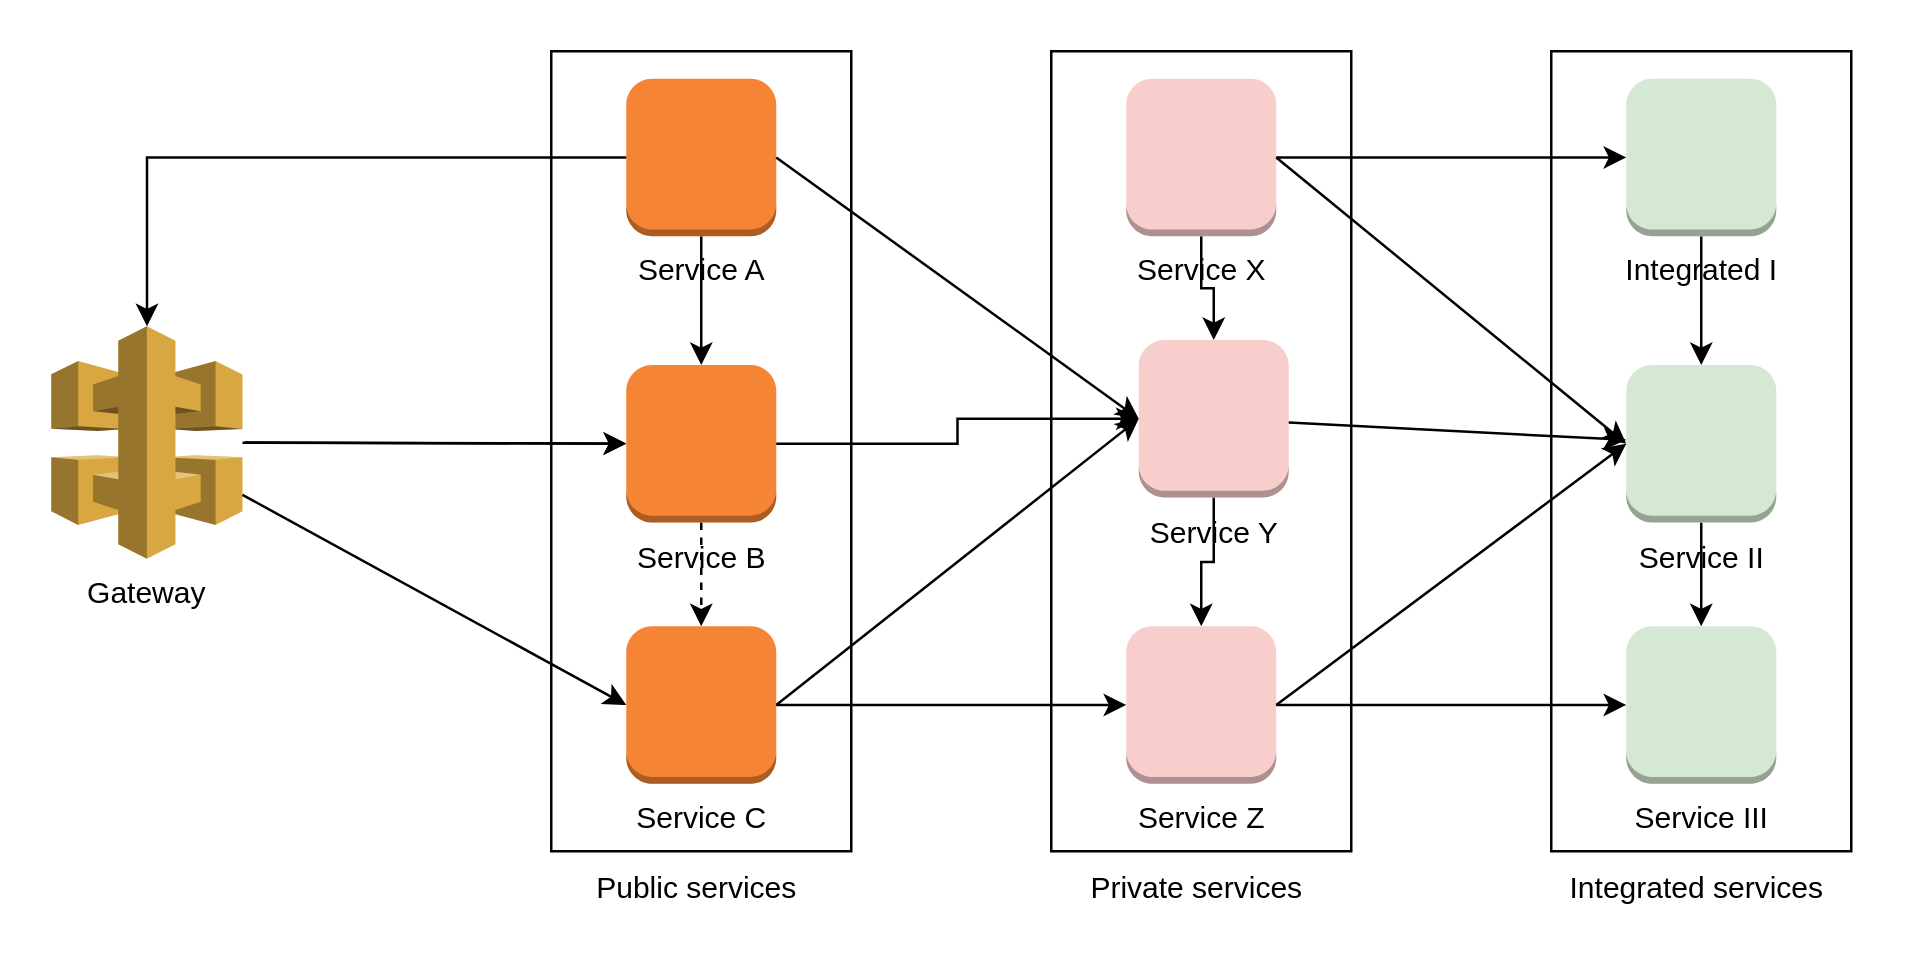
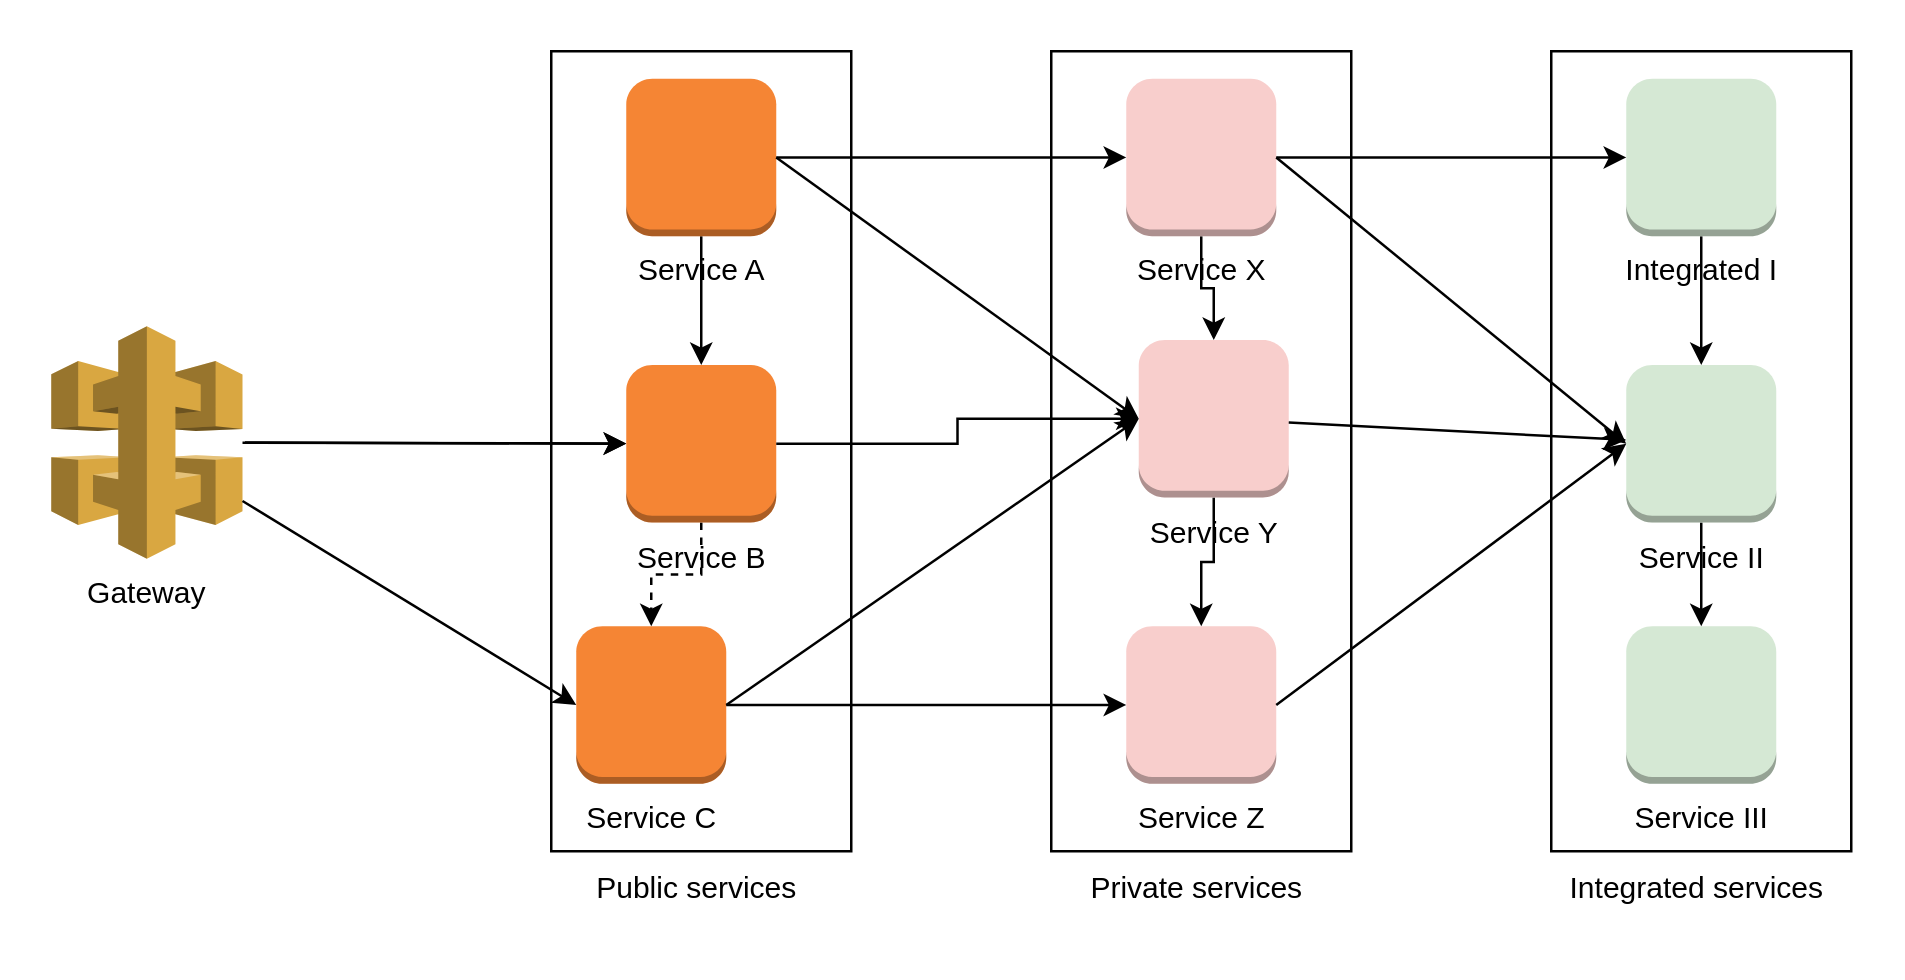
- <mxCell id="22" style="edgeStyle=orthogonalEdgeStyle;rounded=0;orthogonalLoop=1;jettySize=auto;html=1;" edge="1" parent="1" source="5" target="2"><mxGeometry relative="1" as="geometry" /></mxCell>
+ <mxCell id="22" style="edgeStyle=orthogonalEdgeStyle;rounded=0;orthogonalLoop=1;jettySize=auto;html=1;" edge="1" parent="1" source="5" target="15"><mxGeometry relative="1" as="geometry" /></mxCell>
- <mxCell id="6" value="Service C" style="outlineConnect=0;dashed=0;verticalLabelPosition=bottom;verticalAlign=top;align=center;html=1;shape=mxgraph.aws3.instance;fillColor=#F58534;gradientColor=none;" vertex="1" parent="1"><mxGeometry x="250" y="250" width="60" height="63" as="geometry" /></mxCell>
+ <mxCell id="6" value="Service C" style="outlineConnect=0;dashed=0;verticalLabelPosition=bottom;verticalAlign=top;align=center;html=1;shape=mxgraph.aws3.instance;fillColor=#F58534;gradientColor=none;" vertex="1" parent="1"><mxGeometry x="230" y="250" width="60" height="63" as="geometry" /></mxCell>
- <mxCell id="36" style="edgeStyle=orthogonalEdgeStyle;rounded=0;orthogonalLoop=1;jettySize=auto;html=1;" edge="1" parent="1" source="16" target="28"><mxGeometry relative="1" as="geometry" /></mxCell>
